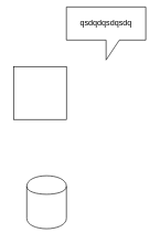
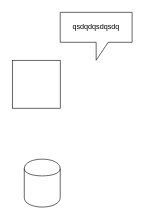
- <mxCell id="4" value="qsdqdqsdqsdq" style="shape=callout;whiteSpace=wrap;html=1;perimeter=calloutPerimeter;" vertex="1" parent="1"><mxGeometry x="100" y="10" width="120" height="80" as="geometry" /></mxCell>
+ <mxCell id="4" value="qsdqdqsdqsdq" style="shape=callout;whiteSpace=wrap;html=1;perimeter=calloutPerimeter;" vertex="1" parent="1"><mxGeometry x="100" y="20" width="120" height="80" as="geometry" /></mxCell>
